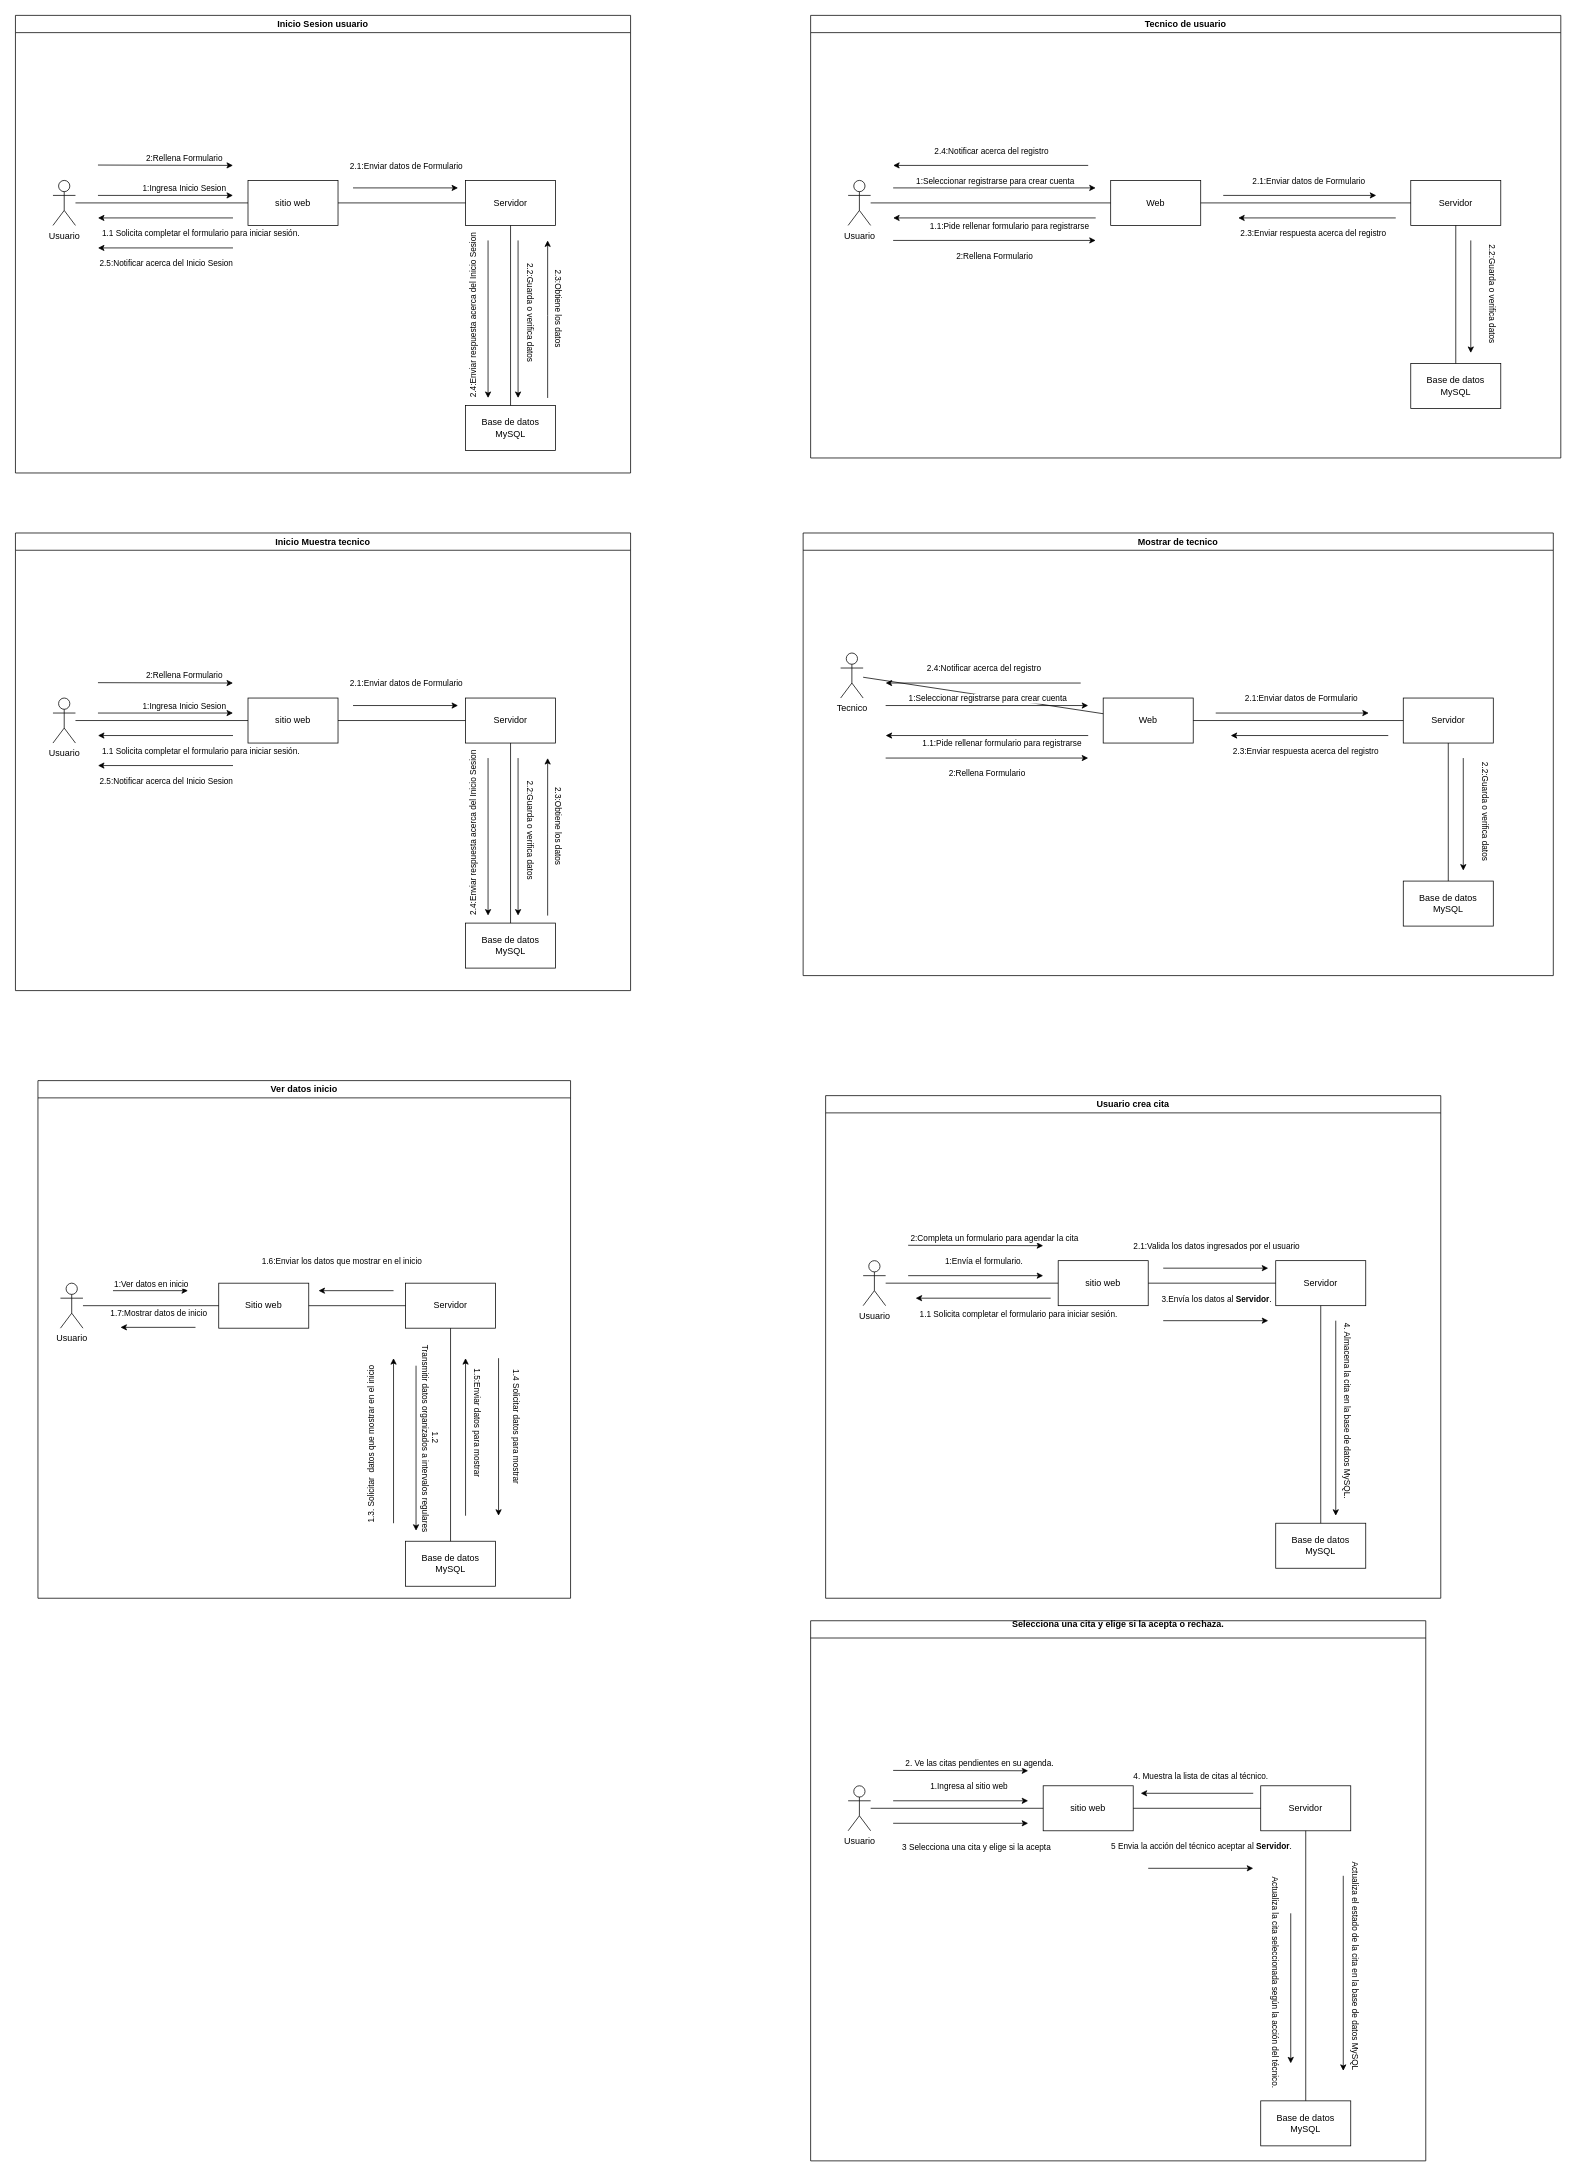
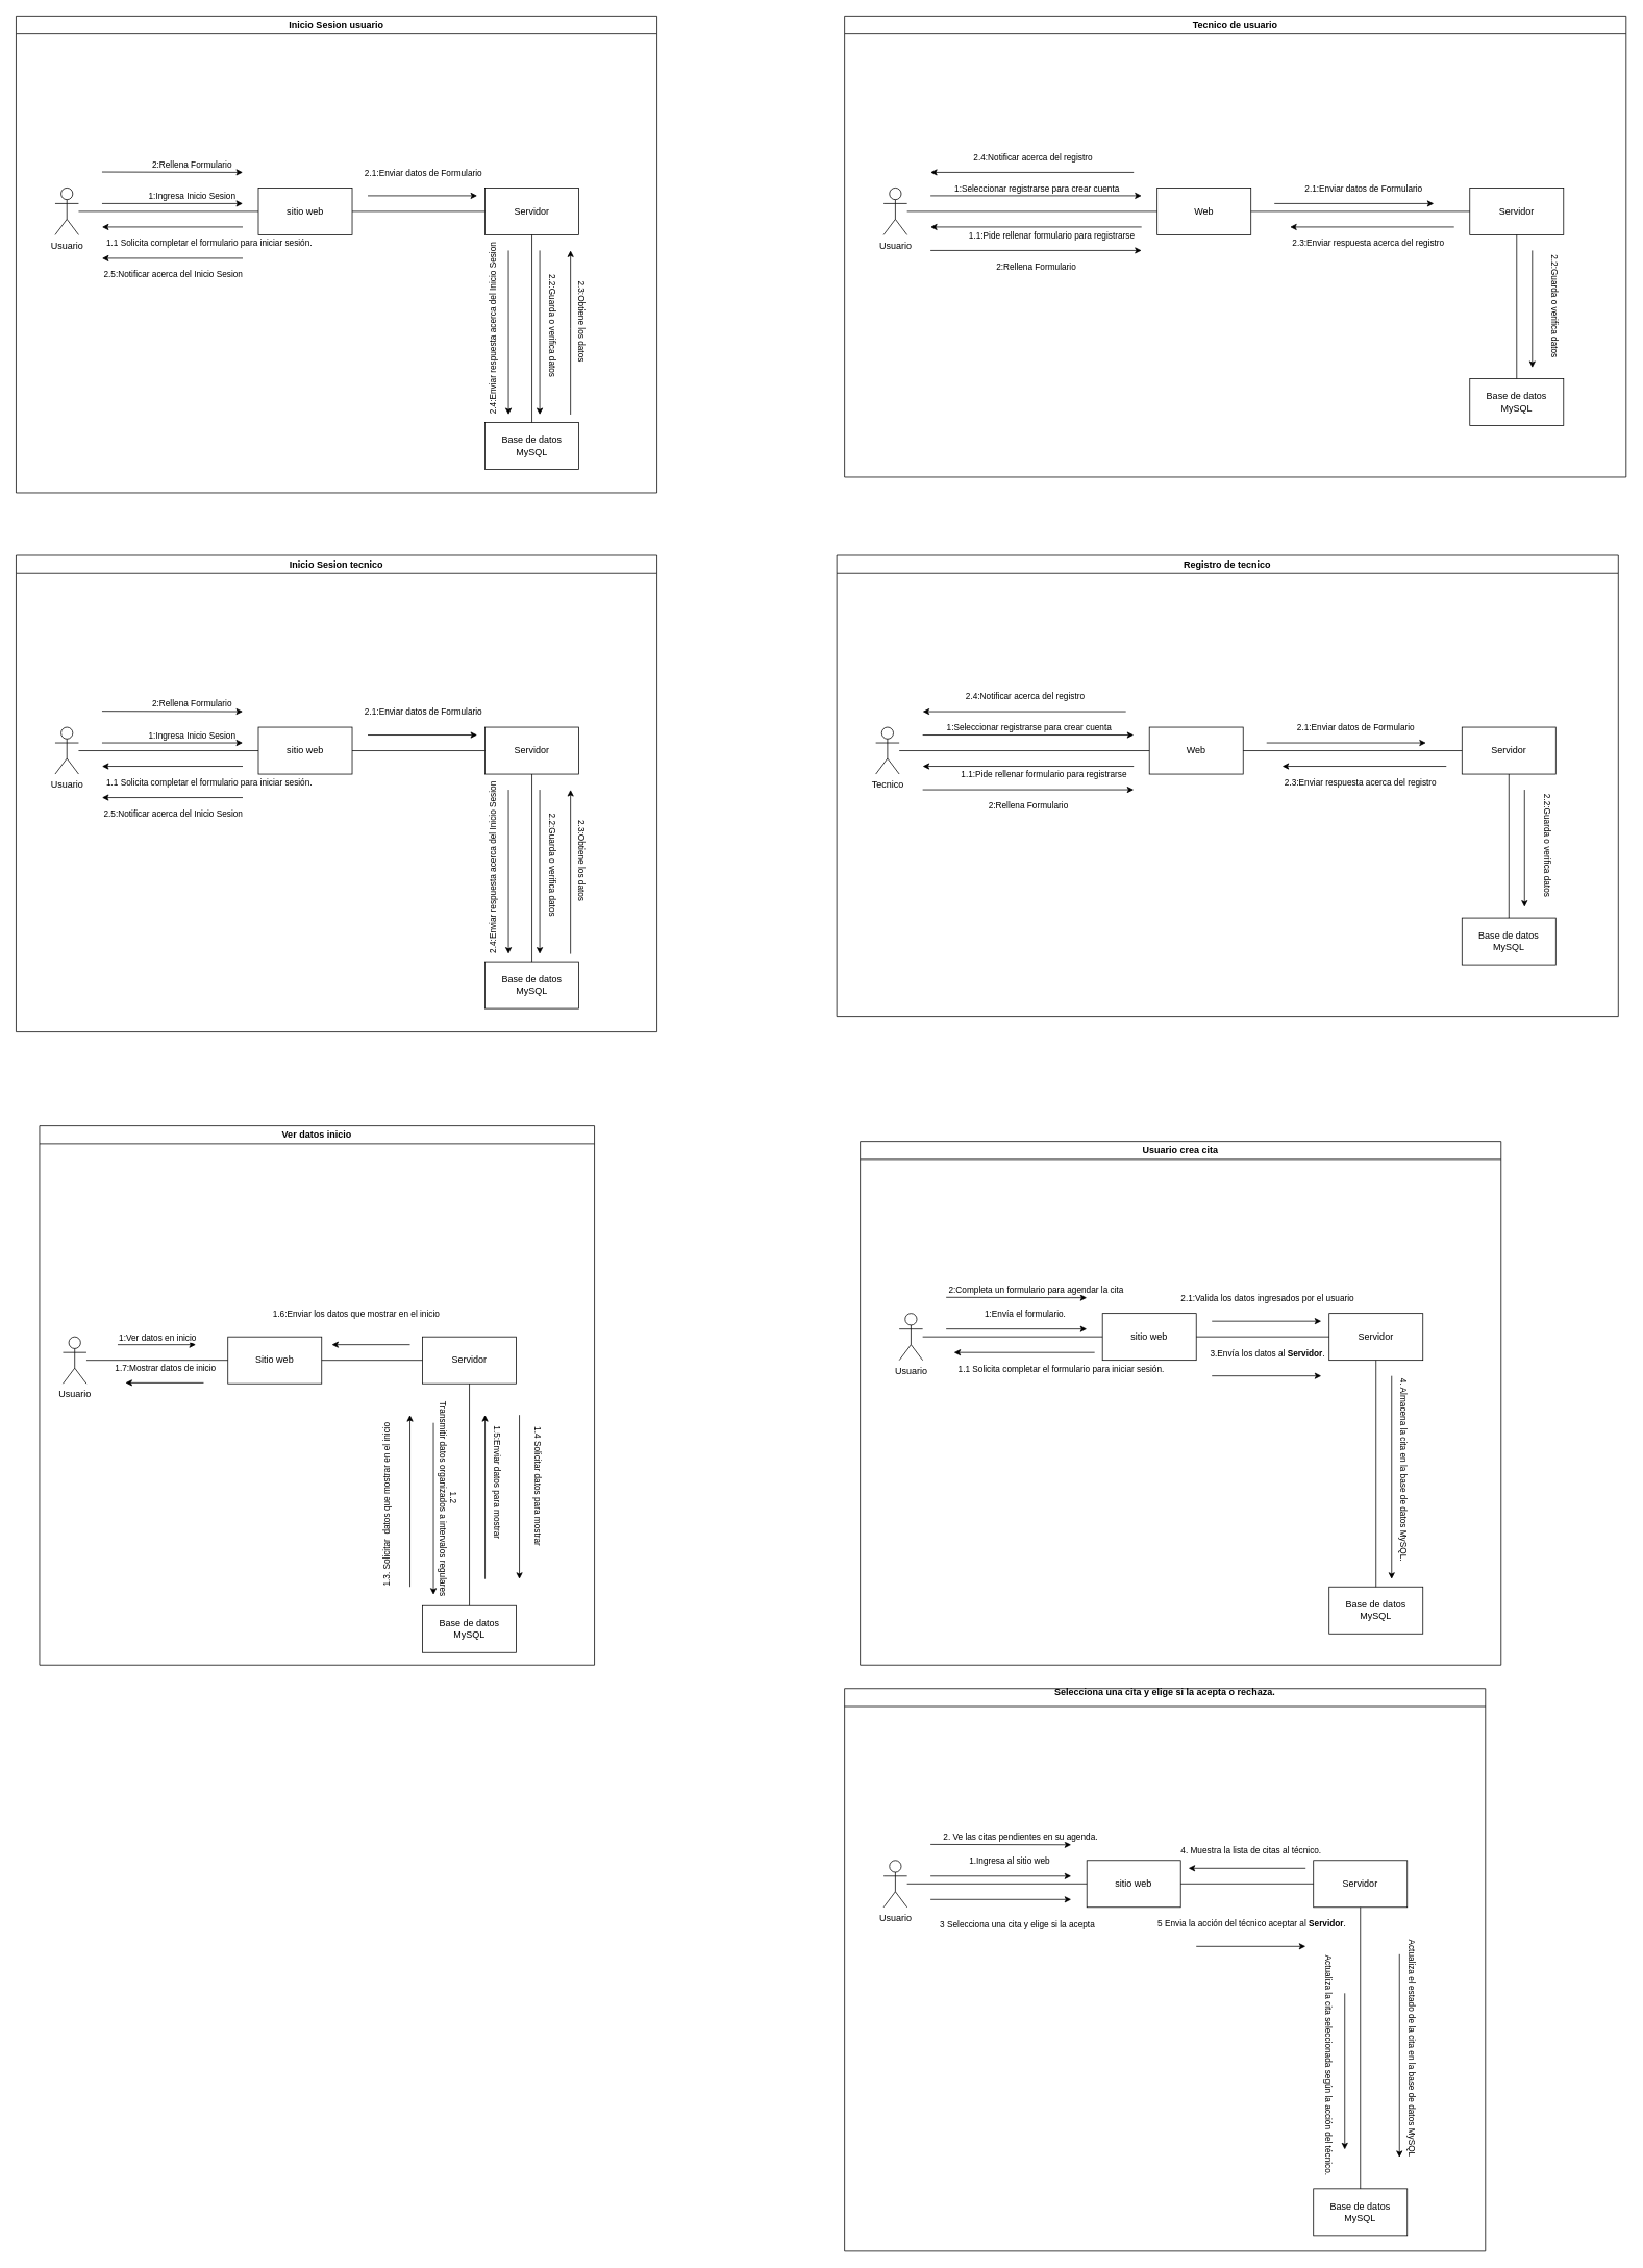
- <mxCell id="70" value="Inicio Muestra tecnico" style="swimlane;whiteSpace=wrap;html=1;" parent="1" vertex="1"><mxGeometry x="20" y="710" width="820" height="610" as="geometry" /></mxCell>
+ <mxCell id="70" value="Inicio Sesion tecnico" style="swimlane;whiteSpace=wrap;html=1;" parent="1" vertex="1"><mxGeometry x="20" y="710" width="820" height="610" as="geometry" /></mxCell>
- <mxCell id="94" value="Mostrar de tecnico" style="swimlane;whiteSpace=wrap;html=1;" parent="1" vertex="1"><mxGeometry x="1070" y="710" width="1000" height="590" as="geometry" /></mxCell>
+ <mxCell id="94" value="Registro de tecnico" style="swimlane;whiteSpace=wrap;html=1;" parent="1" vertex="1"><mxGeometry x="1070" y="710" width="1000" height="590" as="geometry" /></mxCell>
- <mxCell id="96" value="Tecnico" style="shape=umlActor;verticalLabelPosition=bottom;verticalAlign=top;html=1;outlineConnect=0;" parent="94" vertex="1"><mxGeometry x="50" y="160" width="30" height="60" as="geometry" /></mxCell>
+ <mxCell id="96" value="Tecnico" style="shape=umlActor;verticalLabelPosition=bottom;verticalAlign=top;html=1;outlineConnect=0;" parent="94" vertex="1"><mxGeometry x="50" y="220" width="30" height="60" as="geometry" /></mxCell>
